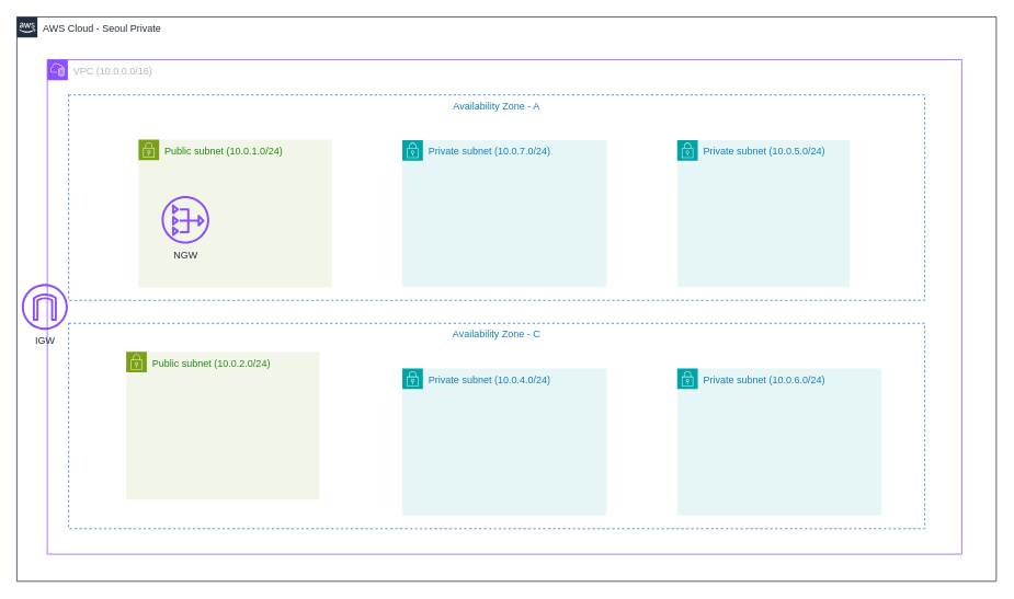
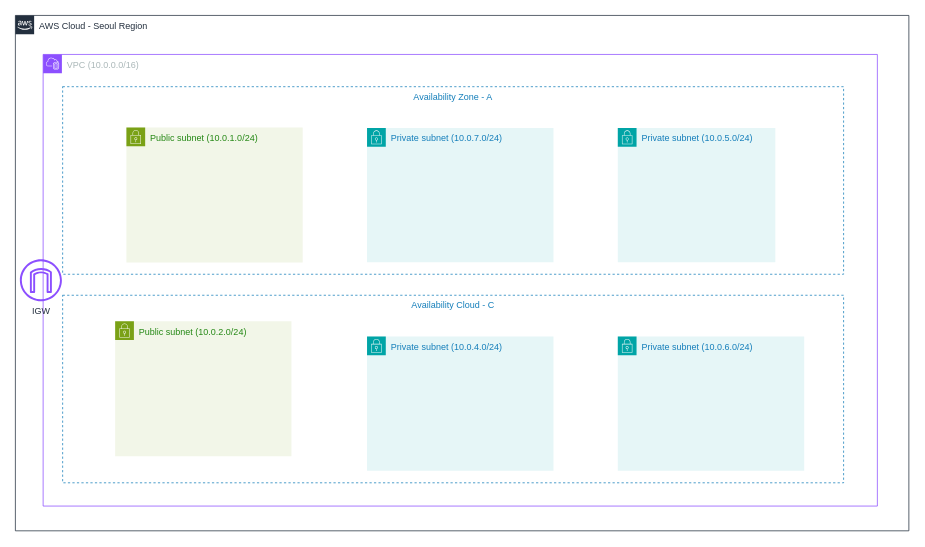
- <mxCell id="2" value="AWS Cloud - Seoul Private" style="points=[[0,0],[0.25,0],[0.5,0],[0.75,0],[1,0],[1,0.25],[1,0.5],[1,0.75],[1,1],[0.75,1],[0.5,1],[0.25,1],[0,1],[0,0.75],[0,0.5],[0,0.25]];outlineConnect=0;gradientColor=none;html=1;whiteSpace=wrap;fontSize=12;fontStyle=0;container=1;pointerEvents=0;collapsible=0;recursiveResize=0;shape=mxgraph.aws4.group;grIcon=mxgraph.aws4.group_aws_cloud_alt;strokeColor=#232F3E;fillColor=none;verticalAlign=top;align=left;spacingLeft=30;fontColor=#232F3E;dashed=0;" parent="1" vertex="1"><mxGeometry x="20" y="20" width="1191" height="687" as="geometry" /></mxCell>
+ <mxCell id="2" value="AWS Cloud - Seoul Region" style="points=[[0,0],[0.25,0],[0.5,0],[0.75,0],[1,0],[1,0.25],[1,0.5],[1,0.75],[1,1],[0.75,1],[0.5,1],[0.25,1],[0,1],[0,0.75],[0,0.5],[0,0.25]];outlineConnect=0;gradientColor=none;html=1;whiteSpace=wrap;fontSize=12;fontStyle=0;container=1;pointerEvents=0;collapsible=0;recursiveResize=0;shape=mxgraph.aws4.group;grIcon=mxgraph.aws4.group_aws_cloud_alt;strokeColor=#232F3E;fillColor=none;verticalAlign=top;align=left;spacingLeft=30;fontColor=#232F3E;dashed=0;" parent="1" vertex="1"><mxGeometry x="20" y="20" width="1191" height="687" as="geometry" /></mxCell>
- <mxCell id="12" value="NGW" style="sketch=0;outlineConnect=0;fontColor=#232F3E;gradientColor=none;fillColor=#8C4FFF;strokeColor=none;dashed=0;verticalLabelPosition=bottom;verticalAlign=top;align=center;html=1;fontSize=12;fontStyle=0;aspect=fixed;pointerEvents=1;shape=mxgraph.aws4.nat_gateway;" parent="3" vertex="1"><mxGeometry x="139" y="166" width="58" height="58" as="geometry" /></mxCell>
- <mxCell id="8" value="Availability Zone - C" style="fillColor=none;strokeColor=#147EBA;dashed=1;verticalAlign=top;fontStyle=0;fontColor=#147EBA;whiteSpace=wrap;html=1;" parent="3" vertex="1"><mxGeometry x="26" y="321" width="1041" height="250" as="geometry" /></mxCell>
+ <mxCell id="8" value="Availability Cloud - C" style="fillColor=none;strokeColor=#147EBA;dashed=1;verticalAlign=top;fontStyle=0;fontColor=#147EBA;whiteSpace=wrap;html=1;" parent="3" vertex="1"><mxGeometry x="26" y="321" width="1041" height="250" as="geometry" /></mxCell>
